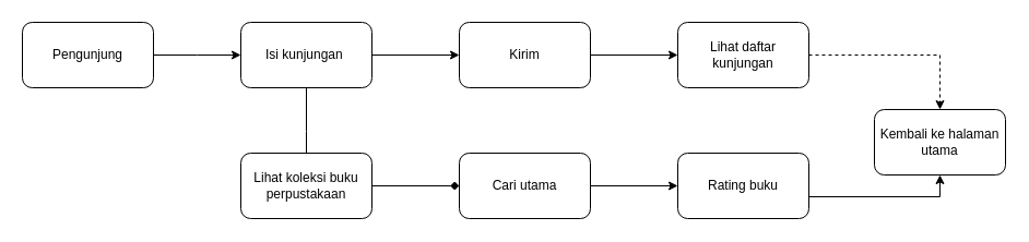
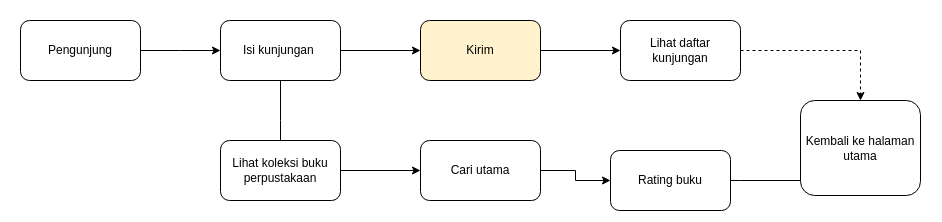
- <mxCell id="8" value="Kirim" style="whiteSpace=wrap;html=1;rounded=1;" vertex="1" parent="1"><mxGeometry x="420" y="20" width="120" height="60" as="geometry" /></mxCell>
+ <mxCell id="8" value="Kirim" style="whiteSpace=wrap;html=1;rounded=1;fillColor=#fff2cc;" vertex="1" parent="1"><mxGeometry x="420" y="20" width="120" height="60" as="geometry" /></mxCell>
- <mxCell id="17" value="Kembali ke halaman utama" style="whiteSpace=wrap;html=1;rounded=1;" vertex="1" parent="1"><mxGeometry x="800" y="100" width="120" height="60" as="geometry" /></mxCell>
+ <mxCell id="17" value="Kembali ke halaman utama" style="whiteSpace=wrap;html=1;rounded=1;" vertex="1" parent="1"><mxGeometry x="800" y="100" width="120" height="95" as="geometry" /></mxCell>
- <mxCell id="11" value="" style="edgeStyle=orthogonalEdgeStyle;rounded=0;orthogonalLoop=1;jettySize=auto;html=1;endArrow=diamond;" edge="1" parent="1" source="12" target="14"><mxGeometry relative="1" as="geometry" /></mxCell>
+ <mxCell id="11" value="" style="edgeStyle=orthogonalEdgeStyle;rounded=0;orthogonalLoop=1;jettySize=auto;html=1;" edge="1" parent="1" source="12" target="14"><mxGeometry relative="1" as="geometry" /></mxCell>
- <mxCell id="16" value="Rating buku" style="whiteSpace=wrap;html=1;rounded=1;" vertex="1" parent="1"><mxGeometry x="620" y="140" width="120" height="60" as="geometry" /></mxCell>
+ <mxCell id="16" value="Rating buku" style="whiteSpace=wrap;html=1;rounded=1;" vertex="1" parent="1"><mxGeometry x="610" y="150" width="120" height="60" as="geometry" /></mxCell>
